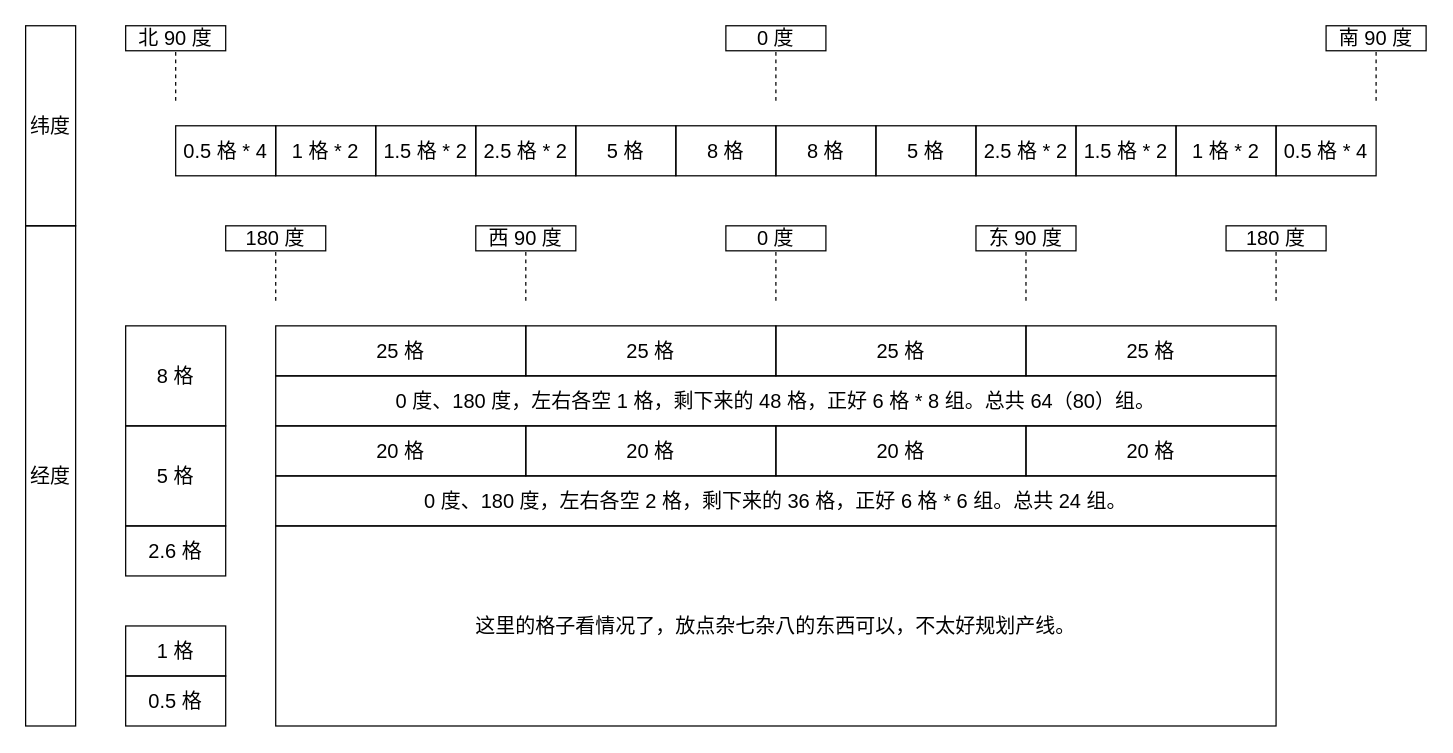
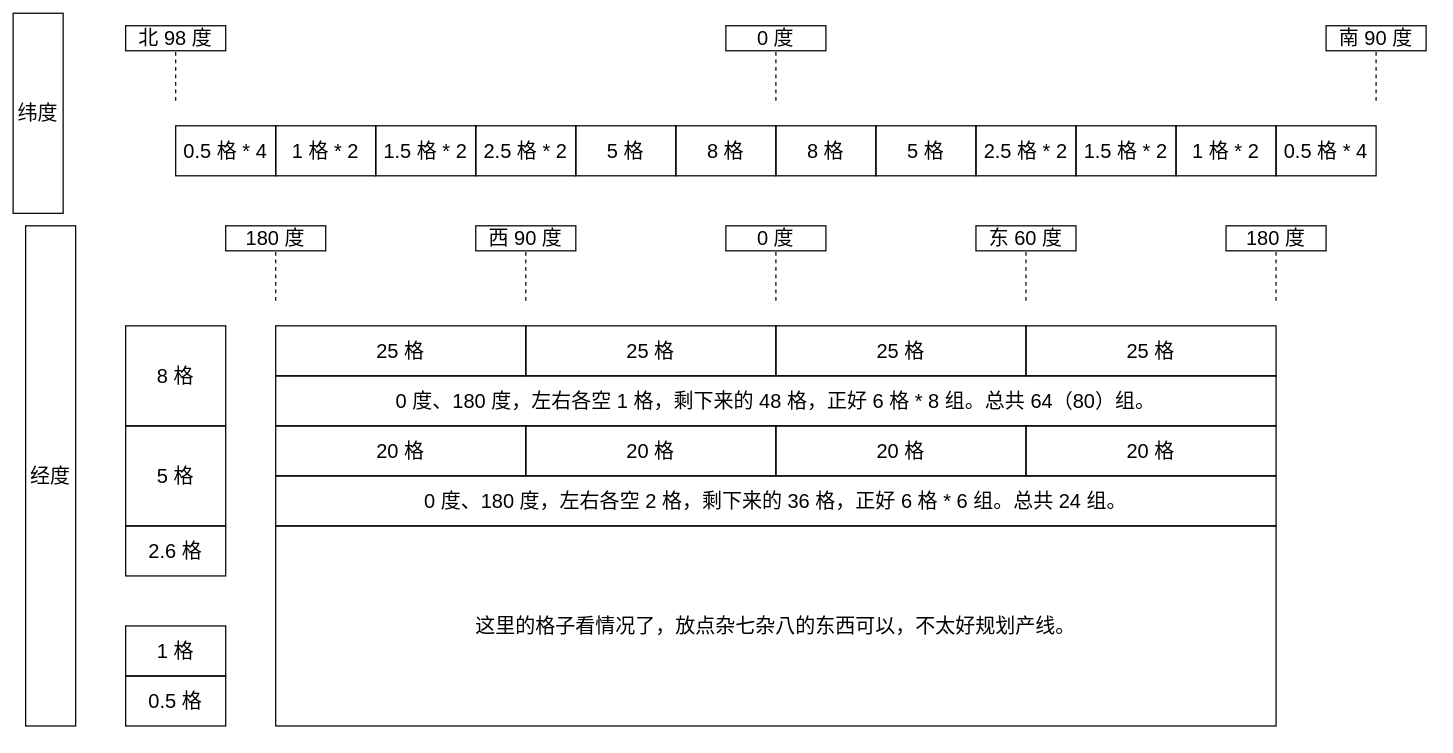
- <mxCell id="40" value="&lt;span style=&quot;font-size: 16px&quot;&gt;北 90 度&lt;/span&gt;" style="rounded=0;whiteSpace=wrap;html=1;fillColor=none;fontSize=16;" parent="1" vertex="1"><mxGeometry x="100" y="20" width="80" height="20" as="geometry" /></mxCell>
+ <mxCell id="40" value="&lt;span style=&quot;font-size: 16px&quot;&gt;北 98 度&lt;/span&gt;" style="rounded=0;whiteSpace=wrap;html=1;fillColor=none;fontSize=16;" parent="1" vertex="1"><mxGeometry x="100" y="20" width="80" height="20" as="geometry" /></mxCell>
- <mxCell id="38" value="纬度" style="rounded=0;whiteSpace=wrap;html=1;fillColor=none;fontSize=16;" parent="1" vertex="1"><mxGeometry x="20" y="20" width="40" height="160" as="geometry" /></mxCell>
+ <mxCell id="38" value="纬度" style="rounded=0;whiteSpace=wrap;html=1;fillColor=none;fontSize=16;" parent="1" vertex="1"><mxGeometry x="10" y="10" width="40" height="160" as="geometry" /></mxCell>
- <mxCell id="47" value="&lt;span style=&quot;font-size: 16px&quot;&gt;东 90 度&lt;/span&gt;" style="rounded=0;whiteSpace=wrap;html=1;fillColor=none;fontSize=16;" parent="1" vertex="1"><mxGeometry x="780" y="180" width="80" height="20" as="geometry" /></mxCell>
+ <mxCell id="47" value="&lt;span style=&quot;font-size: 16px&quot;&gt;东 60 度&lt;/span&gt;" style="rounded=0;whiteSpace=wrap;html=1;fillColor=none;fontSize=16;" parent="1" vertex="1"><mxGeometry x="780" y="180" width="80" height="20" as="geometry" /></mxCell>
